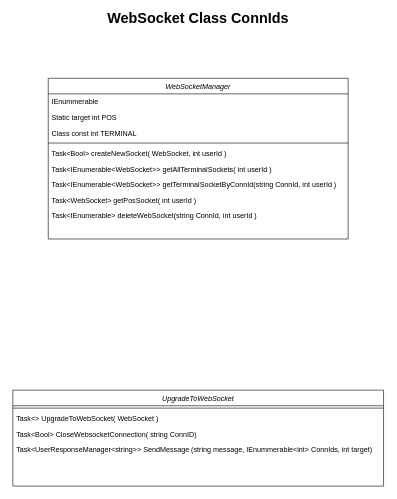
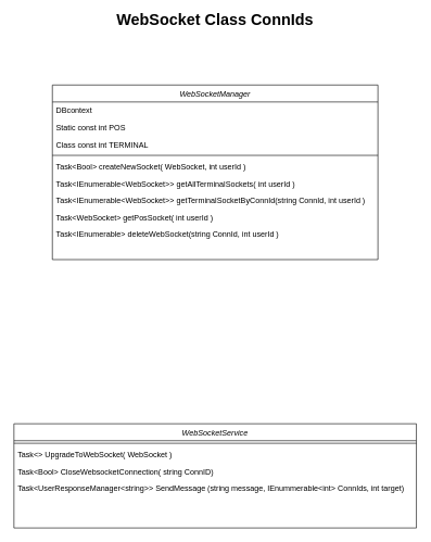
- <mxCell id="9" value="IEnummerable" style="text;align=left;verticalAlign=top;spacingLeft=4;spacingRight=4;overflow=hidden;rotatable=0;points=[[0,0.5],[1,0.5]];portConstraint=eastwest;rounded=0;shadow=0;html=0;" vertex="1" parent="8"><mxGeometry y="26" width="500" height="26" as="geometry" /></mxCell>
+ <mxCell id="9" value="DBcontext" style="text;align=left;verticalAlign=top;spacingLeft=4;spacingRight=4;overflow=hidden;rotatable=0;points=[[0,0.5],[1,0.5]];portConstraint=eastwest;rounded=0;shadow=0;html=0;" vertex="1" parent="8"><mxGeometry y="26" width="500" height="26" as="geometry" /></mxCell>
- <mxCell id="10" value="Static target int POS" style="text;align=left;verticalAlign=top;spacingLeft=4;spacingRight=4;overflow=hidden;rotatable=0;points=[[0,0.5],[1,0.5]];portConstraint=eastwest;rounded=0;shadow=0;html=0;" vertex="1" parent="8"><mxGeometry y="52" width="500" height="26" as="geometry" /></mxCell>
+ <mxCell id="10" value="Static const int POS" style="text;align=left;verticalAlign=top;spacingLeft=4;spacingRight=4;overflow=hidden;rotatable=0;points=[[0,0.5],[1,0.5]];portConstraint=eastwest;rounded=0;shadow=0;html=0;" vertex="1" parent="8"><mxGeometry y="52" width="500" height="26" as="geometry" /></mxCell>
- <mxCell id="3" value="UpgradeToWebSocket" style="swimlane;fontStyle=2;align=center;verticalAlign=top;childLayout=stackLayout;horizontal=1;startSize=26;horizontalStack=0;resizeParent=1;resizeLast=0;collapsible=1;marginBottom=0;rounded=0;shadow=0;strokeWidth=1;" vertex="1" parent="1"><mxGeometry x="20.44" y="650" width="618.12" height="160" as="geometry"><mxRectangle x="230" y="140" width="160" height="26" as="alternateBounds" /></mxGeometry></mxCell>
+ <mxCell id="3" value="WebSocketService" style="swimlane;fontStyle=2;align=center;verticalAlign=top;childLayout=stackLayout;horizontal=1;startSize=26;horizontalStack=0;resizeParent=1;resizeLast=0;collapsible=1;marginBottom=0;rounded=0;shadow=0;strokeWidth=1;" vertex="1" parent="1"><mxGeometry x="20.44" y="650" width="618.12" height="160" as="geometry"><mxRectangle x="230" y="140" width="160" height="26" as="alternateBounds" /></mxGeometry></mxCell>
